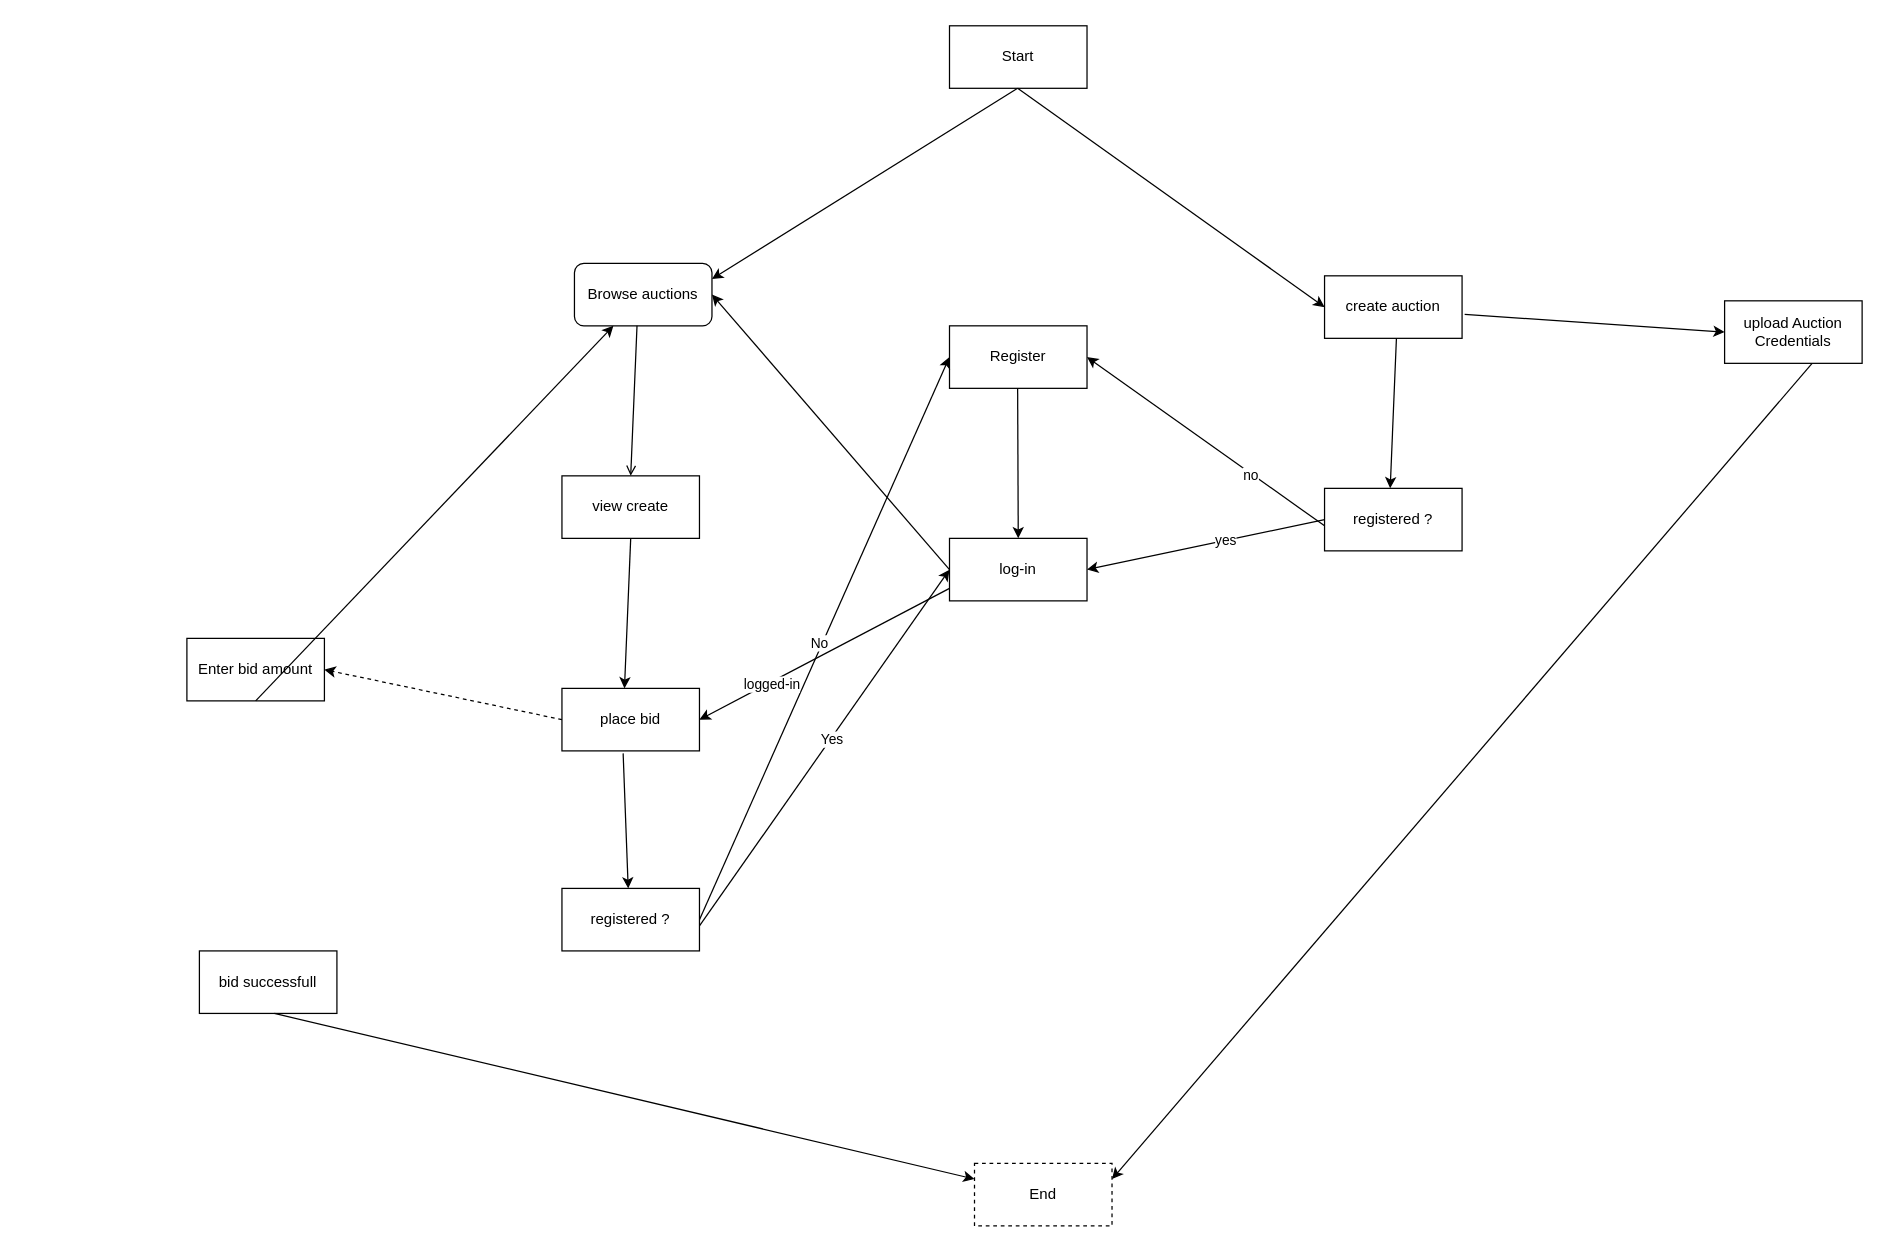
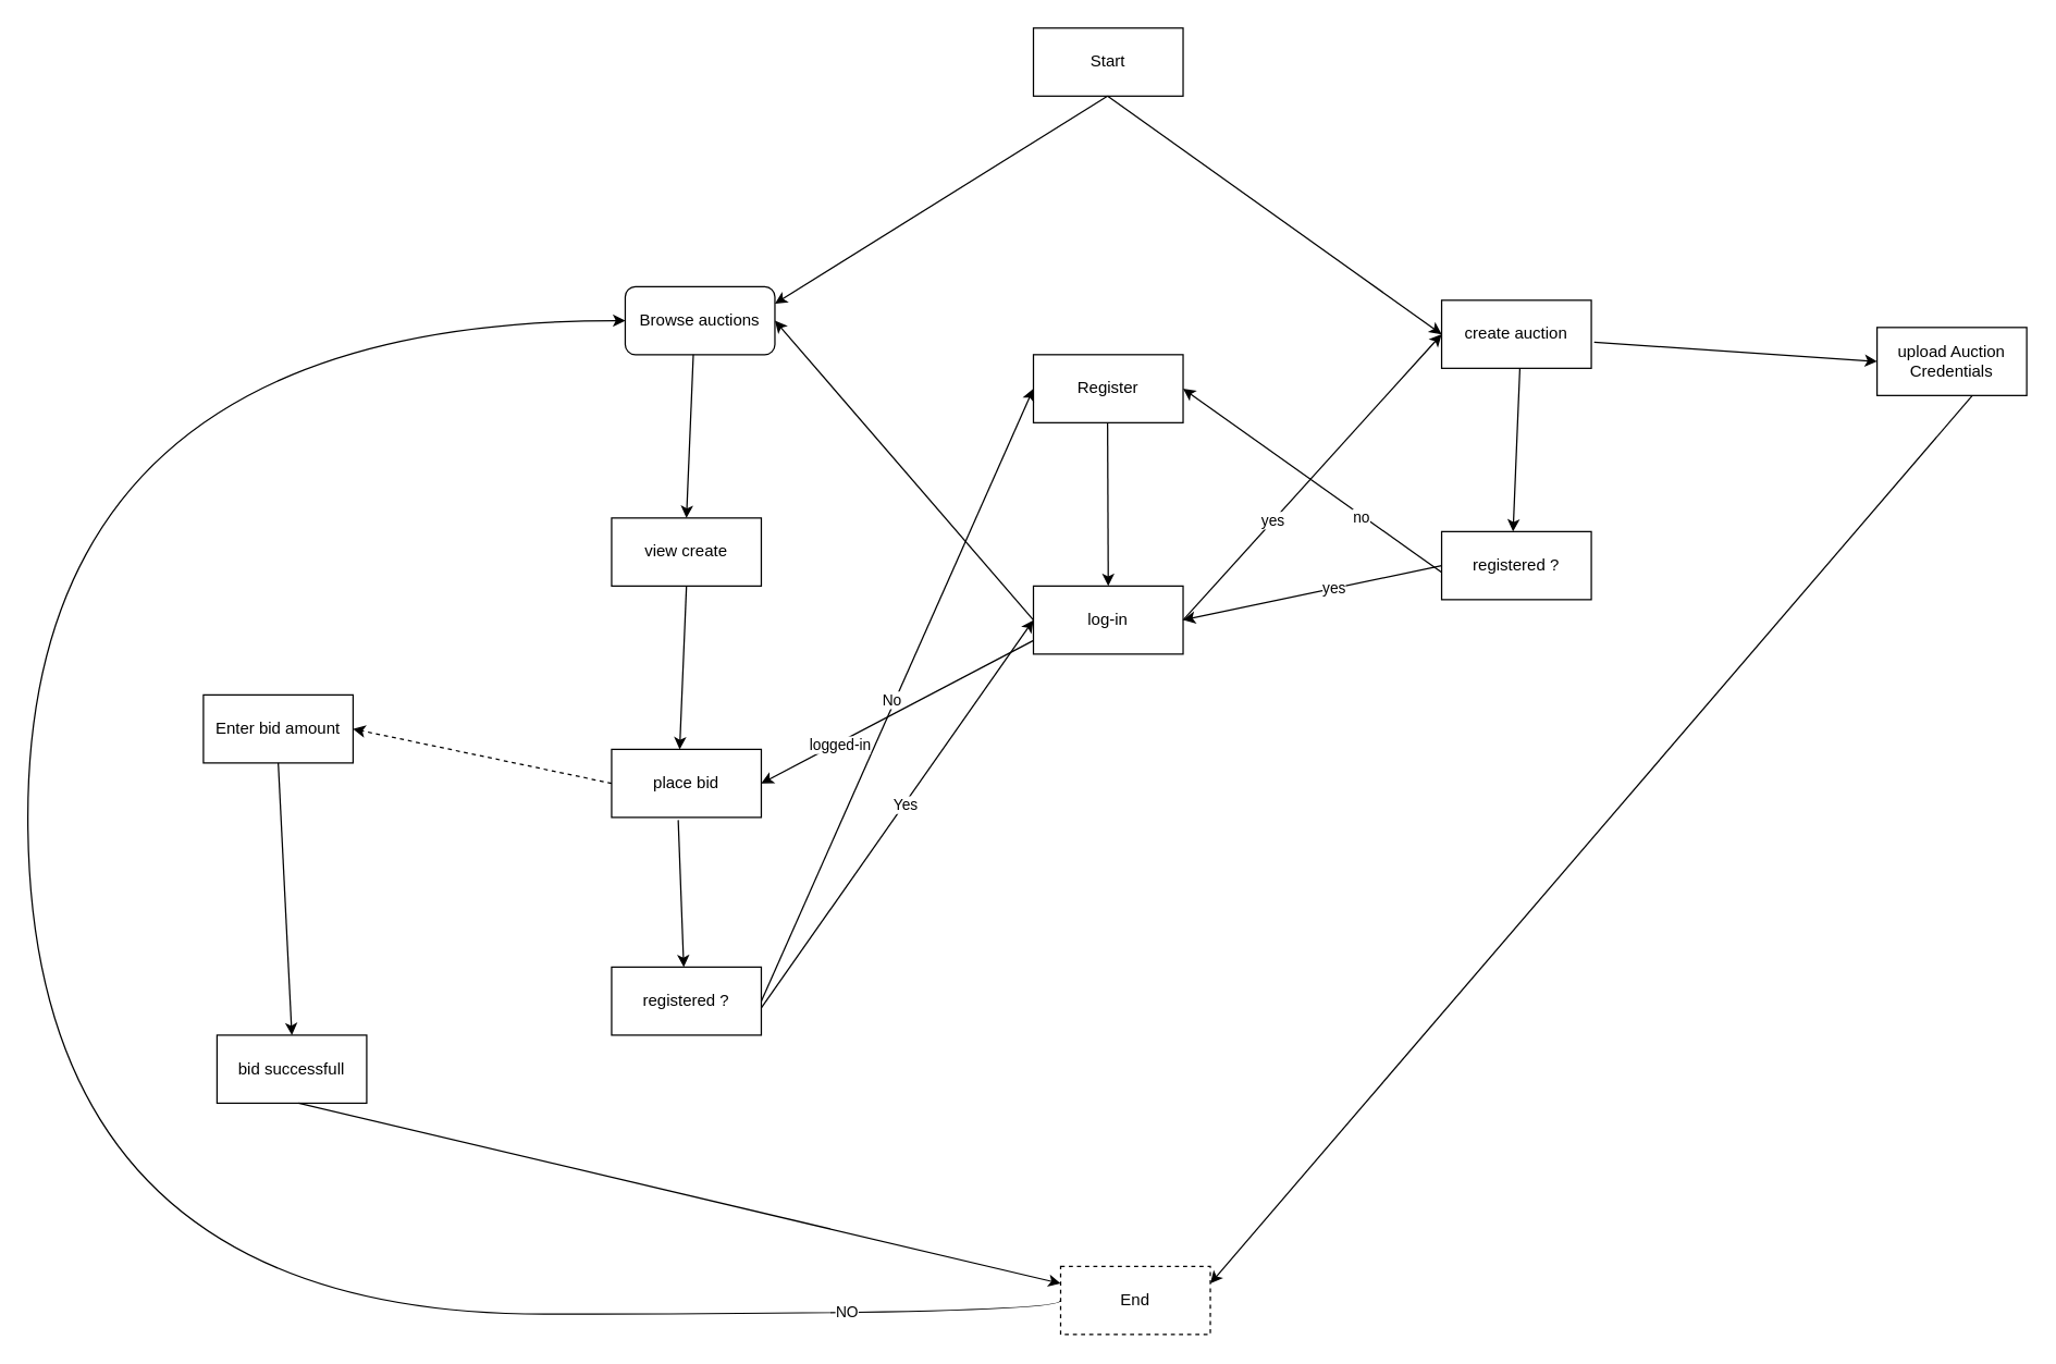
+ <mxCell id="15" value="" style="endArrow=classic;html=1;rounded=0;exitX=1;exitY=0.5;exitDx=0;exitDy=0;entryX=0;entryY=0.5;entryDx=0;entryDy=0;" edge="1" parent="1" source="7" target="5"><mxGeometry width="50" height="50" relative="1" as="geometry"><mxPoint x="939" y="310" as="sourcePoint" /><mxPoint x="939" y="500" as="targetPoint" /></mxGeometry></mxCell>
+ <mxCell id="16" value="yes" style="edgeLabel;html=1;align=center;verticalAlign=middle;resizable=0;points=[];" vertex="1" connectable="0" parent="15"><mxGeometry x="-0.31" y="1" relative="1" as="geometry"><mxPoint as="offset" /></mxGeometry></mxCell>
- <mxCell id="18" value="" style="endArrow=open;html=1;rounded=0;exitX=0.455;exitY=1;exitDx=0;exitDy=0;entryX=0.5;entryY=0;entryDx=0;entryDy=0;exitPerimeter=0;" edge="1" parent="1" source="4" target="13"><mxGeometry width="50" height="50" relative="1" as="geometry"><mxPoint x="503.5" y="250" as="sourcePoint" /><mxPoint x="503.5" y="440" as="targetPoint" /></mxGeometry></mxCell>
+ <mxCell id="18" value="" style="endArrow=classic;html=1;rounded=0;exitX=0.455;exitY=1;exitDx=0;exitDy=0;entryX=0.5;entryY=0;entryDx=0;entryDy=0;exitPerimeter=0;" edge="1" parent="1" source="4" target="13"><mxGeometry width="50" height="50" relative="1" as="geometry"><mxPoint x="503.5" y="250" as="sourcePoint" /><mxPoint x="503.5" y="440" as="targetPoint" /></mxGeometry></mxCell>
- <mxCell id="36" value="" style="endArrow=classic;html=1;rounded=0;exitX=0.5;exitY=1;exitDx=0;exitDy=0;" edge="1" parent="1" source="11" target="4"><mxGeometry width="50" height="50" relative="1" as="geometry"><mxPoint x="209" y="660" as="sourcePoint" /><mxPoint x="259" y="610" as="targetPoint" /></mxGeometry></mxCell>
+ <mxCell id="36" value="" style="endArrow=classic;html=1;rounded=0;exitX=0.5;exitY=1;exitDx=0;exitDy=0;entryX=0.5;entryY=0;entryDx=0;entryDy=0;" edge="1" parent="1" source="11" target="12"><mxGeometry width="50" height="50" relative="1" as="geometry"><mxPoint x="209" y="660" as="sourcePoint" /><mxPoint x="259" y="610" as="targetPoint" /></mxGeometry></mxCell>
+ <mxCell id="38" value="" style="endArrow=classic;html=1;rounded=0;exitX=0;exitY=0.5;exitDx=0;exitDy=0;edgeStyle=orthogonalEdgeStyle;elbow=vertical;curved=1;entryX=0;entryY=0.5;entryDx=0;entryDy=0;" edge="1" parent="1" source="14" target="4"><mxGeometry width="50" height="50" relative="1" as="geometry"><mxPoint x="689" y="965" as="sourcePoint" /><mxPoint x="19" y="210" as="targetPoint" /><Array as="points"><mxPoint x="779" y="965" /><mxPoint x="20" y="965" /><mxPoint x="20" y="235" /></Array></mxGeometry></mxCell>
+ <mxCell id="39" value="NO" style="edgeLabel;html=1;align=center;verticalAlign=middle;resizable=0;points=[];" vertex="1" connectable="0" parent="38"><mxGeometry x="-0.827" y="-2" relative="1" as="geometry"><mxPoint as="offset" /></mxGeometry></mxCell>
